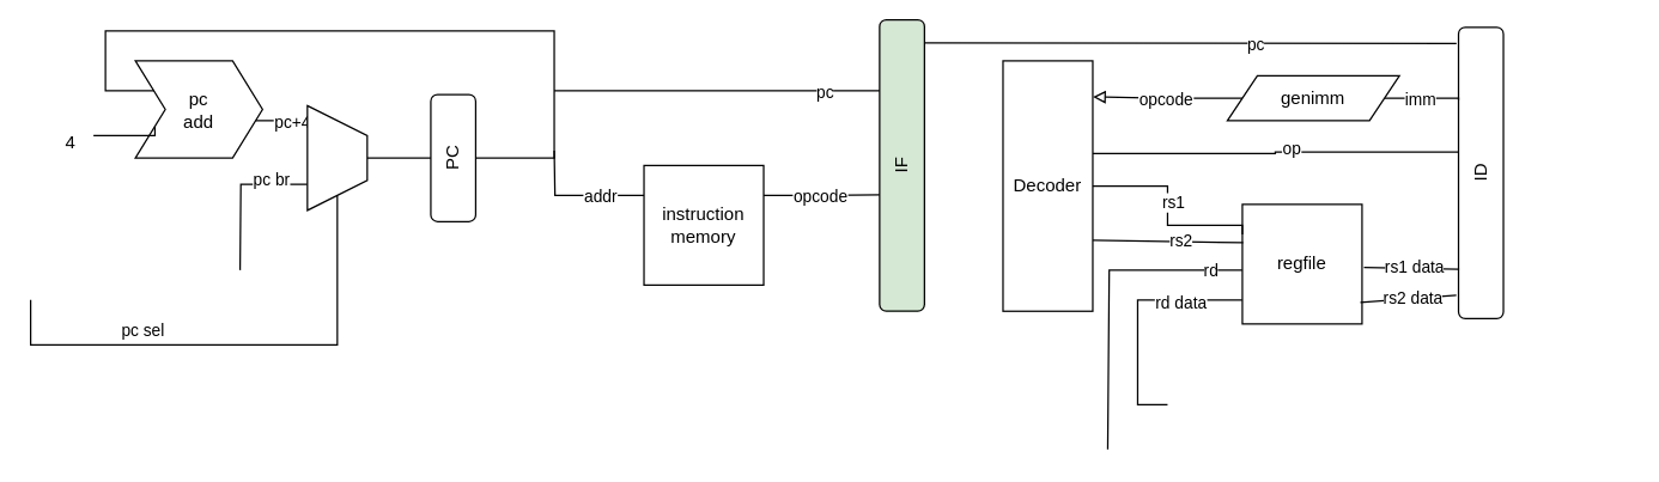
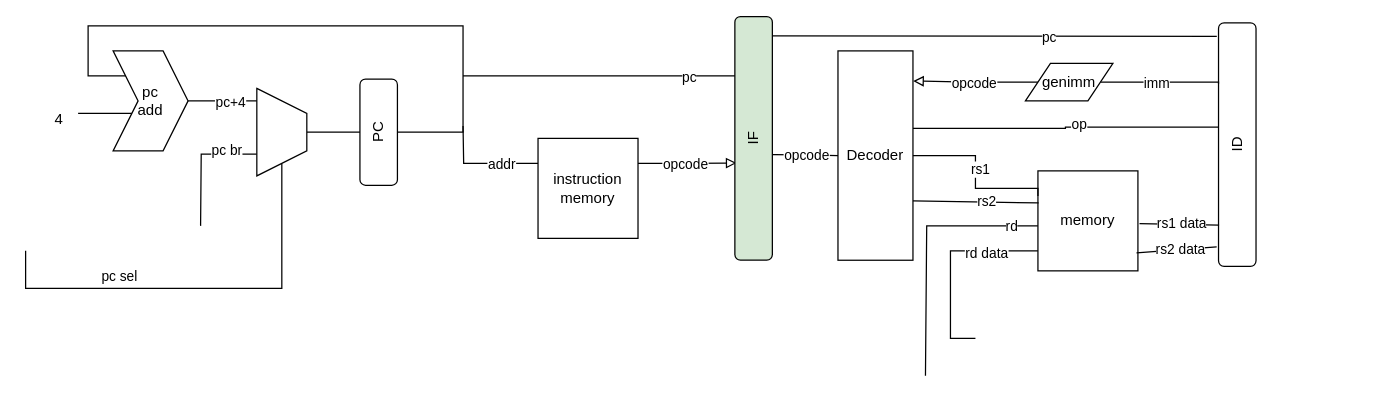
- <mxCell id="46" value="genimm" style="shape=parallelogram;perimeter=parallelogramPerimeter;whiteSpace=wrap;html=1;fixedSize=1;" vertex="1" parent="1"><mxGeometry x="820" y="50" width="115" height="30" as="geometry" /></mxCell>
+ <mxCell id="46" value="genimm" style="shape=parallelogram;perimeter=parallelogramPerimeter;whiteSpace=wrap;html=1;fixedSize=1;" vertex="1" parent="1"><mxGeometry x="820" y="50" width="70" height="30" as="geometry" /></mxCell>
- <mxCell id="6" value="pc&lt;br&gt;add" style="shape=step;perimeter=stepPerimeter;whiteSpace=wrap;html=1;fixedSize=1;" vertex="1" parent="1"><mxGeometry x="90" y="40" width="85" height="65" as="geometry" /></mxCell>
+ <mxCell id="6" value="pc&lt;br&gt;add" style="shape=step;perimeter=stepPerimeter;whiteSpace=wrap;html=1;fixedSize=1;" vertex="1" parent="1"><mxGeometry x="90" y="40" width="60" height="80" as="geometry" /></mxCell>
+ <mxCell id="22" style="edgeStyle=orthogonalEdgeStyle;rounded=0;orthogonalLoop=1;jettySize=auto;html=1;endArrow=none;endFill=0;exitX=0.433;exitY=1.016;exitDx=0;exitDy=0;exitPerimeter=0;" edge="1" parent="1" source="24" target="32"><mxGeometry relative="1" as="geometry" /></mxCell>
+ <mxCell id="23" value="opcode" style="edgeLabel;html=1;align=center;verticalAlign=middle;resizable=0;points=[];" vertex="1" connectable="0" parent="22"><mxGeometry x="-0.313" relative="1" as="geometry"><mxPoint x="9" as="offset" /></mxGeometry></mxCell>
- <mxCell id="17" style="edgeStyle=orthogonalEdgeStyle;rounded=0;orthogonalLoop=1;jettySize=auto;html=1;exitX=1;exitY=0.25;exitDx=0;exitDy=0;endArrow=none;endFill=0;entryX=0.399;entryY=0.046;entryDx=0;entryDy=0;entryPerimeter=0;" edge="1" parent="1" source="19" target="24"><mxGeometry relative="1" as="geometry"><mxPoint x="570" y="130.242" as="targetPoint" /></mxGeometry></mxCell>
+ <mxCell id="17" style="edgeStyle=orthogonalEdgeStyle;rounded=0;orthogonalLoop=1;jettySize=auto;html=1;exitX=1;exitY=0.25;exitDx=0;exitDy=0;endArrow=block;endFill=0;entryX=0.399;entryY=0.046;entryDx=0;entryDy=0;entryPerimeter=0;" edge="1" parent="1" source="19" target="24"><mxGeometry relative="1" as="geometry"><mxPoint x="570" y="130.242" as="targetPoint" /></mxGeometry></mxCell>
- <mxCell id="29" value="regfile" style="whiteSpace=wrap;html=1;aspect=fixed;" vertex="1" parent="1"><mxGeometry x="830" y="136" width="80" height="80" as="geometry" /></mxCell>
+ <mxCell id="29" value="memory" style="whiteSpace=wrap;html=1;aspect=fixed;" vertex="1" parent="1"><mxGeometry x="830" y="136" width="80" height="80" as="geometry" /></mxCell>
